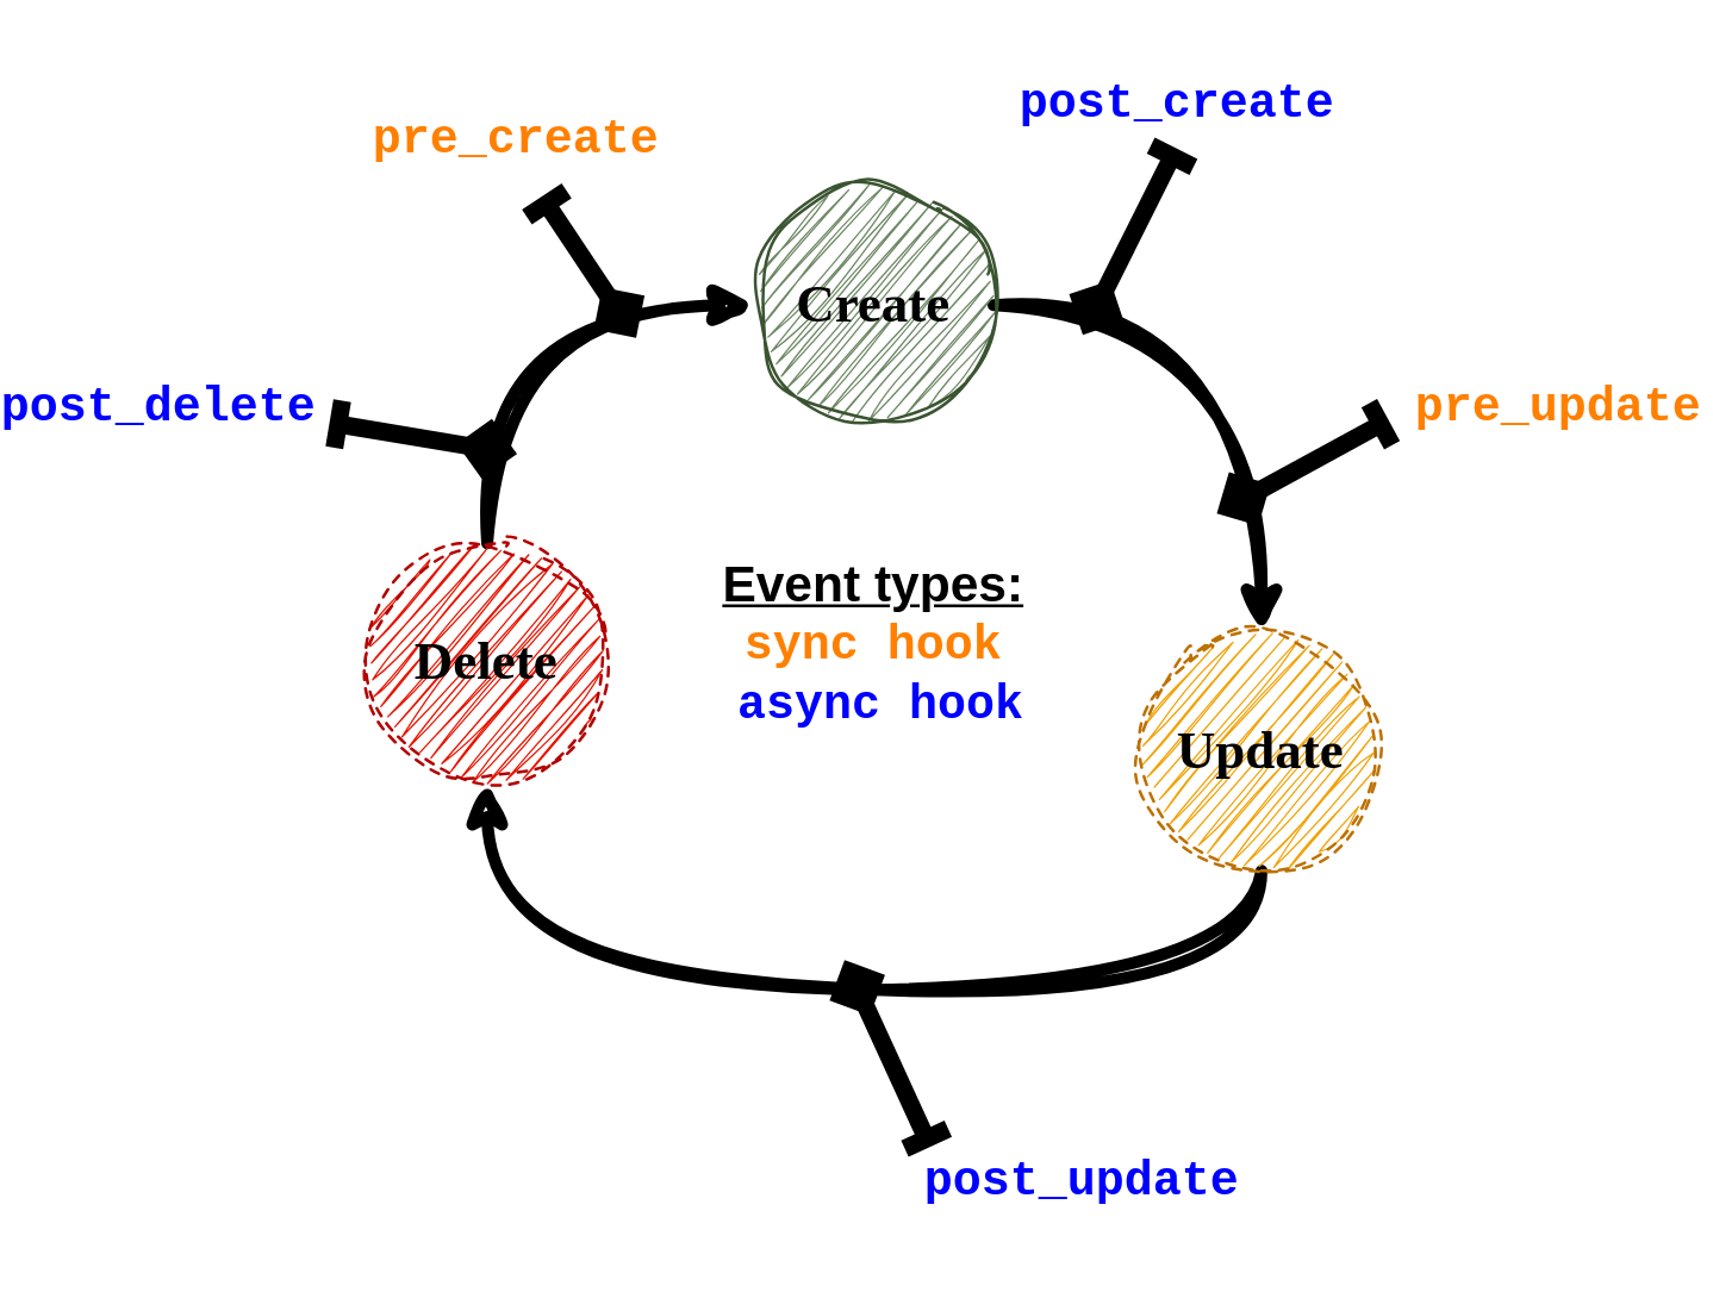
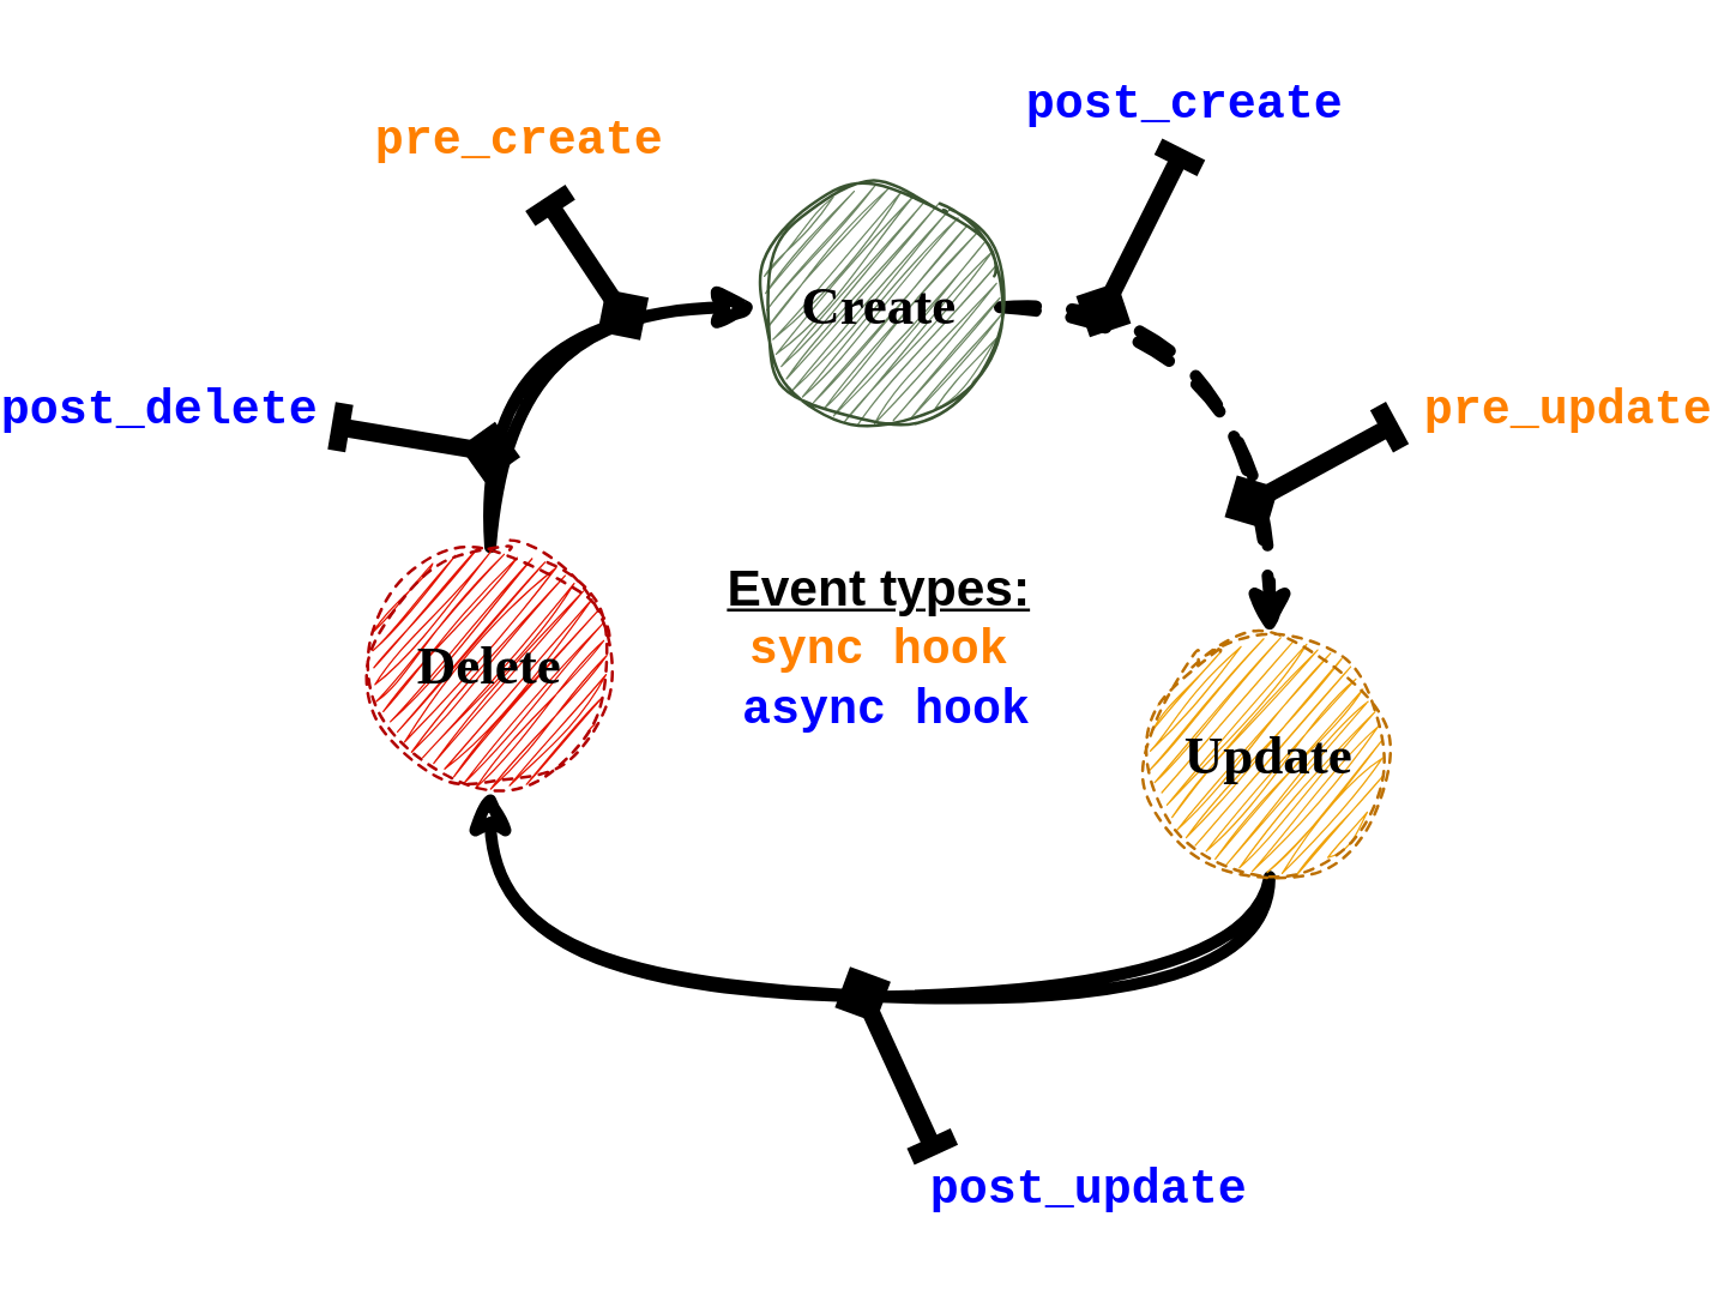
- <mxCell id="2" style="edgeStyle=orthogonalEdgeStyle;rounded=0;orthogonalLoop=1;jettySize=auto;html=1;exitX=1;exitY=0.5;exitDx=0;exitDy=0;entryX=0.5;entryY=0;entryDx=0;entryDy=0;curved=1;sketch=1;curveFitting=1;jiggle=2;strokeWidth=4;" edge="1" parent="1" source="3" target="5"><mxGeometry relative="1" as="geometry" /></mxCell>
+ <mxCell id="2" style="edgeStyle=orthogonalEdgeStyle;rounded=0;orthogonalLoop=1;jettySize=auto;html=1;exitX=1;exitY=0.5;exitDx=0;exitDy=0;entryX=0.5;entryY=0;entryDx=0;entryDy=0;curved=1;sketch=1;curveFitting=1;jiggle=2;strokeWidth=4;dashed=1;" edge="1" parent="1" source="3" target="5"><mxGeometry relative="1" as="geometry" /></mxCell>
